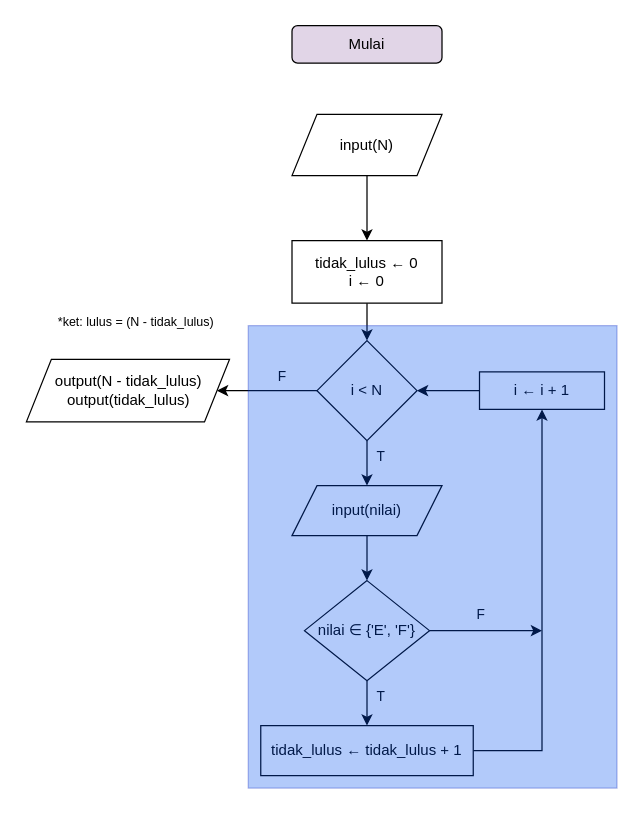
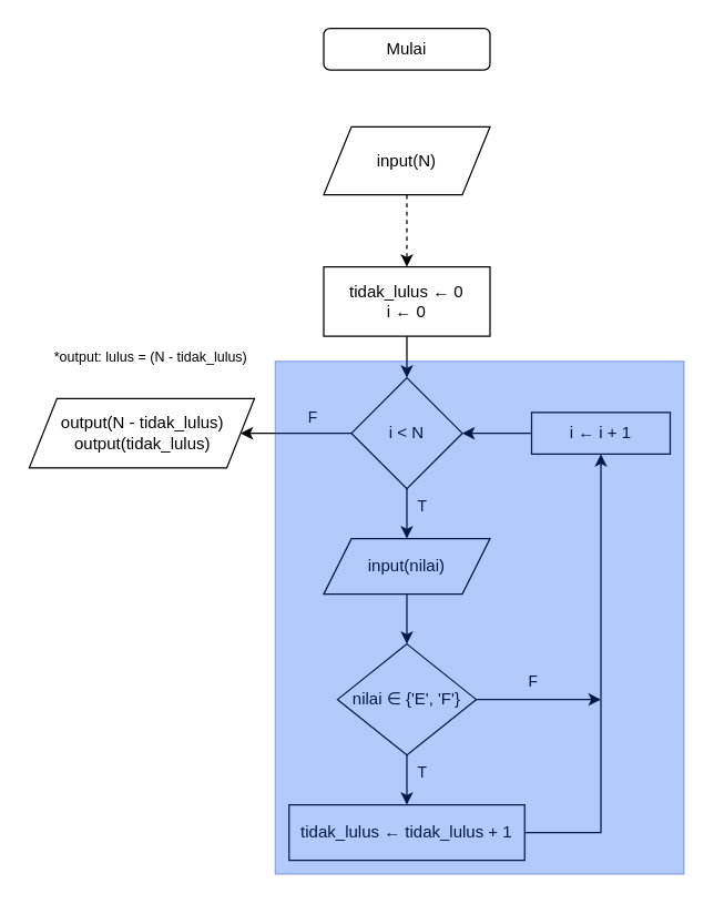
- <mxCell id="2" value="Mulai" style="rounded=1;whiteSpace=wrap;html=1;fillColor=#e1d5e7;" parent="1" vertex="1"><mxGeometry x="233" y="20" width="120" height="30" as="geometry" /></mxCell>
+ <mxCell id="2" value="Mulai" style="rounded=1;whiteSpace=wrap;html=1;" parent="1" vertex="1"><mxGeometry x="233" y="20" width="120" height="30" as="geometry" /></mxCell>
- <mxCell id="3" style="edgeStyle=orthogonalEdgeStyle;rounded=0;orthogonalLoop=1;jettySize=auto;html=1;entryX=0.5;entryY=0;entryDx=0;entryDy=0;" parent="1" source="4" target="6" edge="1"><mxGeometry relative="1" as="geometry" /></mxCell>
+ <mxCell id="3" style="edgeStyle=orthogonalEdgeStyle;rounded=0;orthogonalLoop=1;jettySize=auto;html=1;entryX=0.5;entryY=0;entryDx=0;entryDy=0;dashed=1;" parent="1" source="4" target="6" edge="1"><mxGeometry relative="1" as="geometry" /></mxCell>
- <mxCell id="25" value="&lt;font style=&quot;font-size: 10px;&quot;&gt;*ket: lulus = (N - tidak_lulus)&lt;/font&gt;" style="text;html=1;align=center;verticalAlign=middle;resizable=0;points=[];autosize=1;strokeColor=none;fillColor=none;" vertex="1" parent="1"><mxGeometry x="33" y="242" width="150" height="30" as="geometry" /></mxCell>
+ <mxCell id="25" value="&lt;font style=&quot;font-size: 10px;&quot;&gt;*output: lulus = (N - tidak_lulus)&lt;/font&gt;" style="text;html=1;align=center;verticalAlign=middle;resizable=0;points=[];autosize=1;strokeColor=none;fillColor=none;" vertex="1" parent="1"><mxGeometry x="33" y="242" width="150" height="30" as="geometry" /></mxCell>
